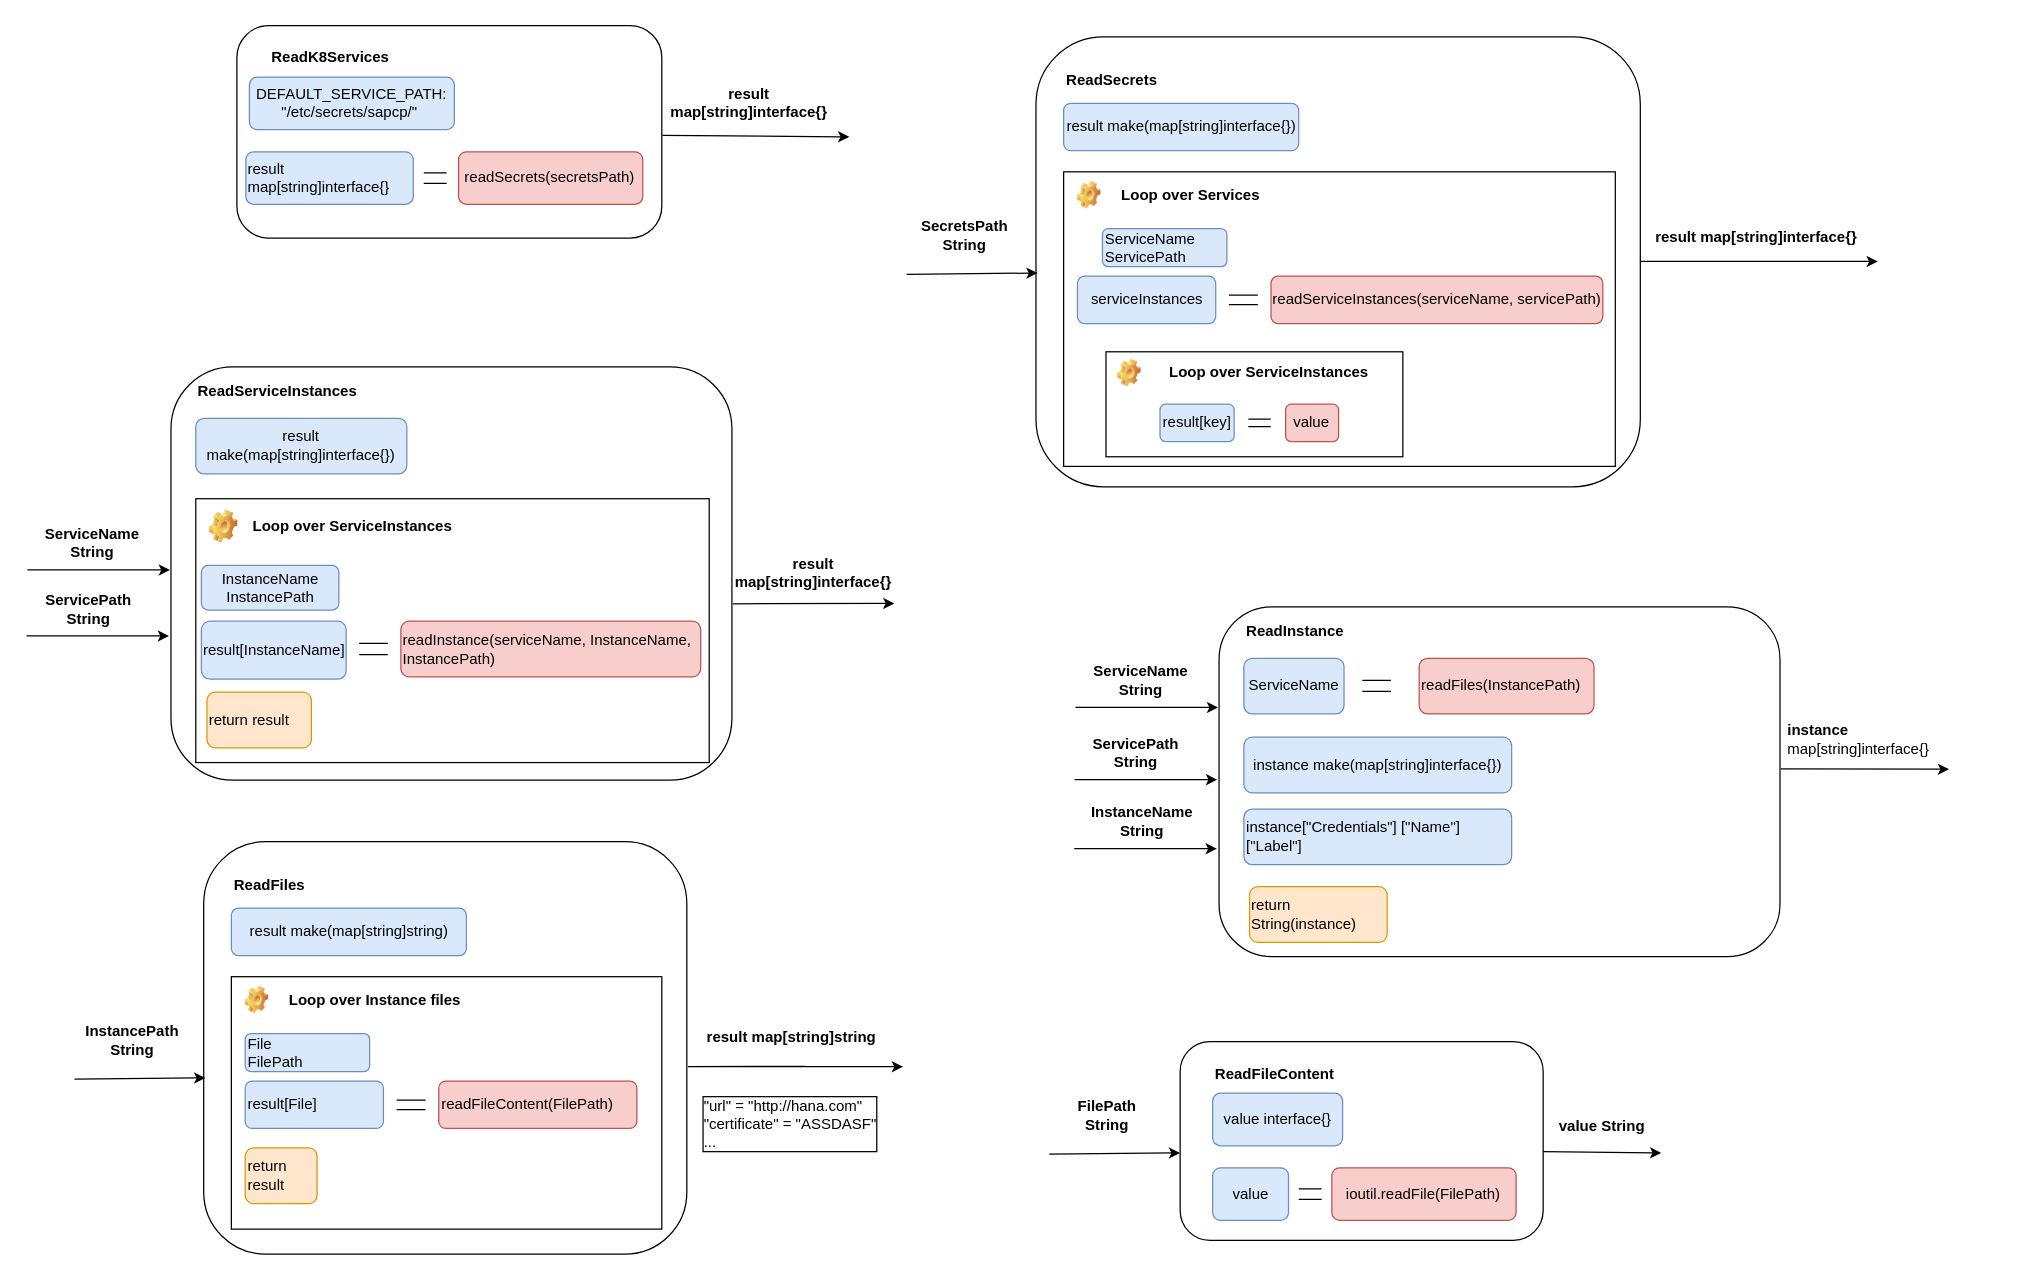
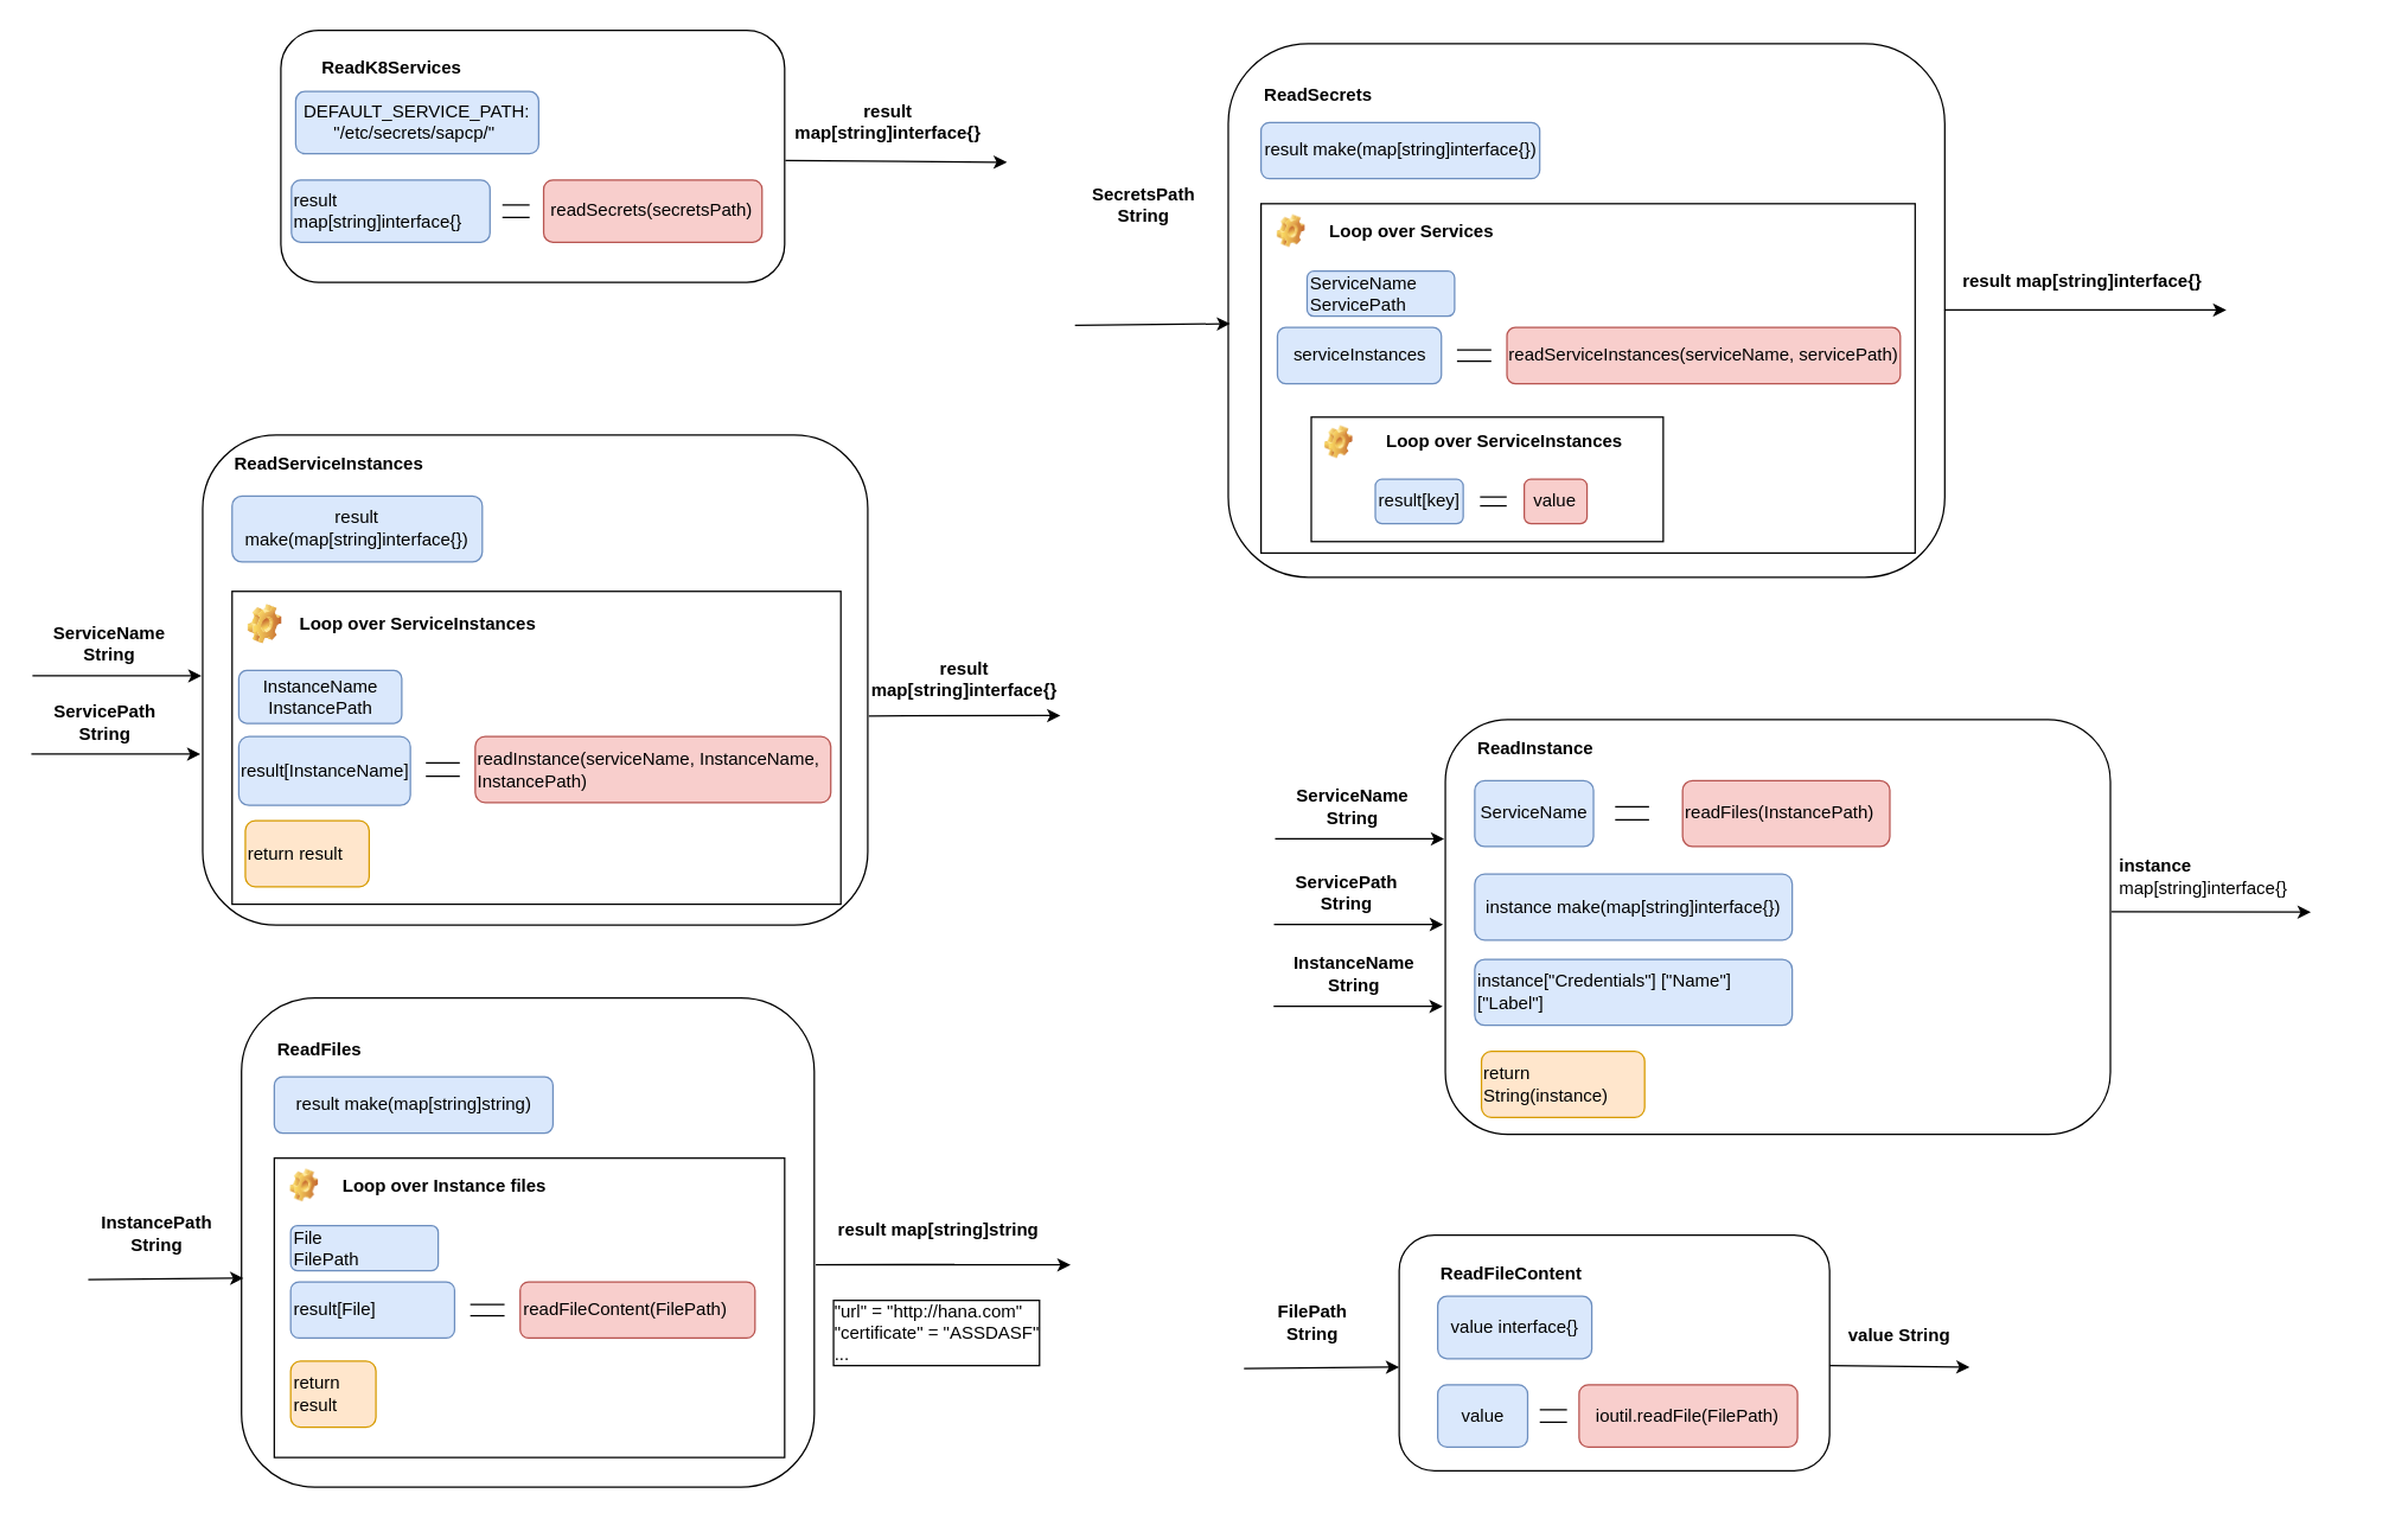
- <mxCell id="27" value="&lt;b&gt;SecretsPath&lt;br&gt;String&lt;/b&gt;" style="text;html=1;strokeColor=none;fillColor=none;align=center;verticalAlign=middle;whiteSpace=wrap;rounded=0;container=0;" vertex="1" parent="20"><mxGeometry x="7" y="150" width="79.32" height="18" as="geometry" /></mxCell>
+ <mxCell id="27" value="&lt;b&gt;SecretsPath&lt;br&gt;String&lt;/b&gt;" style="text;html=1;strokeColor=none;fillColor=none;align=center;verticalAlign=middle;whiteSpace=wrap;rounded=0;container=0;" vertex="1" parent="20"><mxGeometry x="7" y="100" width="79.32" height="18" as="geometry" /></mxCell>
